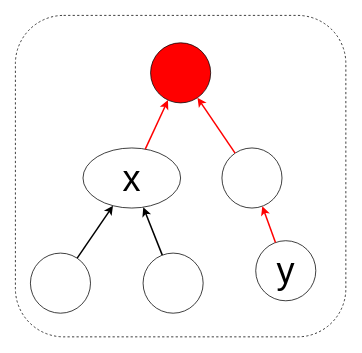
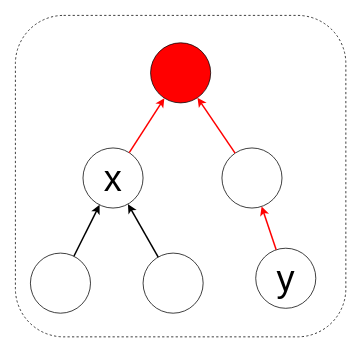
- <mxCell id="4" value="&lt;font style=&quot;font-size: 48px&quot;&gt;x&lt;/font&gt;" style="ellipse;whiteSpace=wrap;html=1;aspect=fixed;" vertex="1" parent="1"><mxGeometry x="110" y="196.5" width="130" height="80" as="geometry" /></mxCell>
+ <mxCell id="4" value="&lt;font style=&quot;font-size: 48px&quot;&gt;x&lt;/font&gt;" style="ellipse;whiteSpace=wrap;html=1;aspect=fixed;" vertex="1" parent="1"><mxGeometry x="110" y="196.5" width="80" height="80" as="geometry" /></mxCell>
- <mxCell id="12" value="&lt;font style=&quot;font-size: 48px&quot;&gt;y&lt;/font&gt;" style="ellipse;whiteSpace=wrap;html=1;aspect=fixed;" vertex="1" parent="1"><mxGeometry x="340" y="320" width="80" height="80" as="geometry" /></mxCell>
+ <mxCell id="12" value="&lt;font style=&quot;font-size: 48px&quot;&gt;y&lt;/font&gt;" style="ellipse;whiteSpace=wrap;html=1;aspect=fixed;" vertex="1" parent="1"><mxGeometry x="340" y="330" width="80" height="80" as="geometry" /></mxCell>
